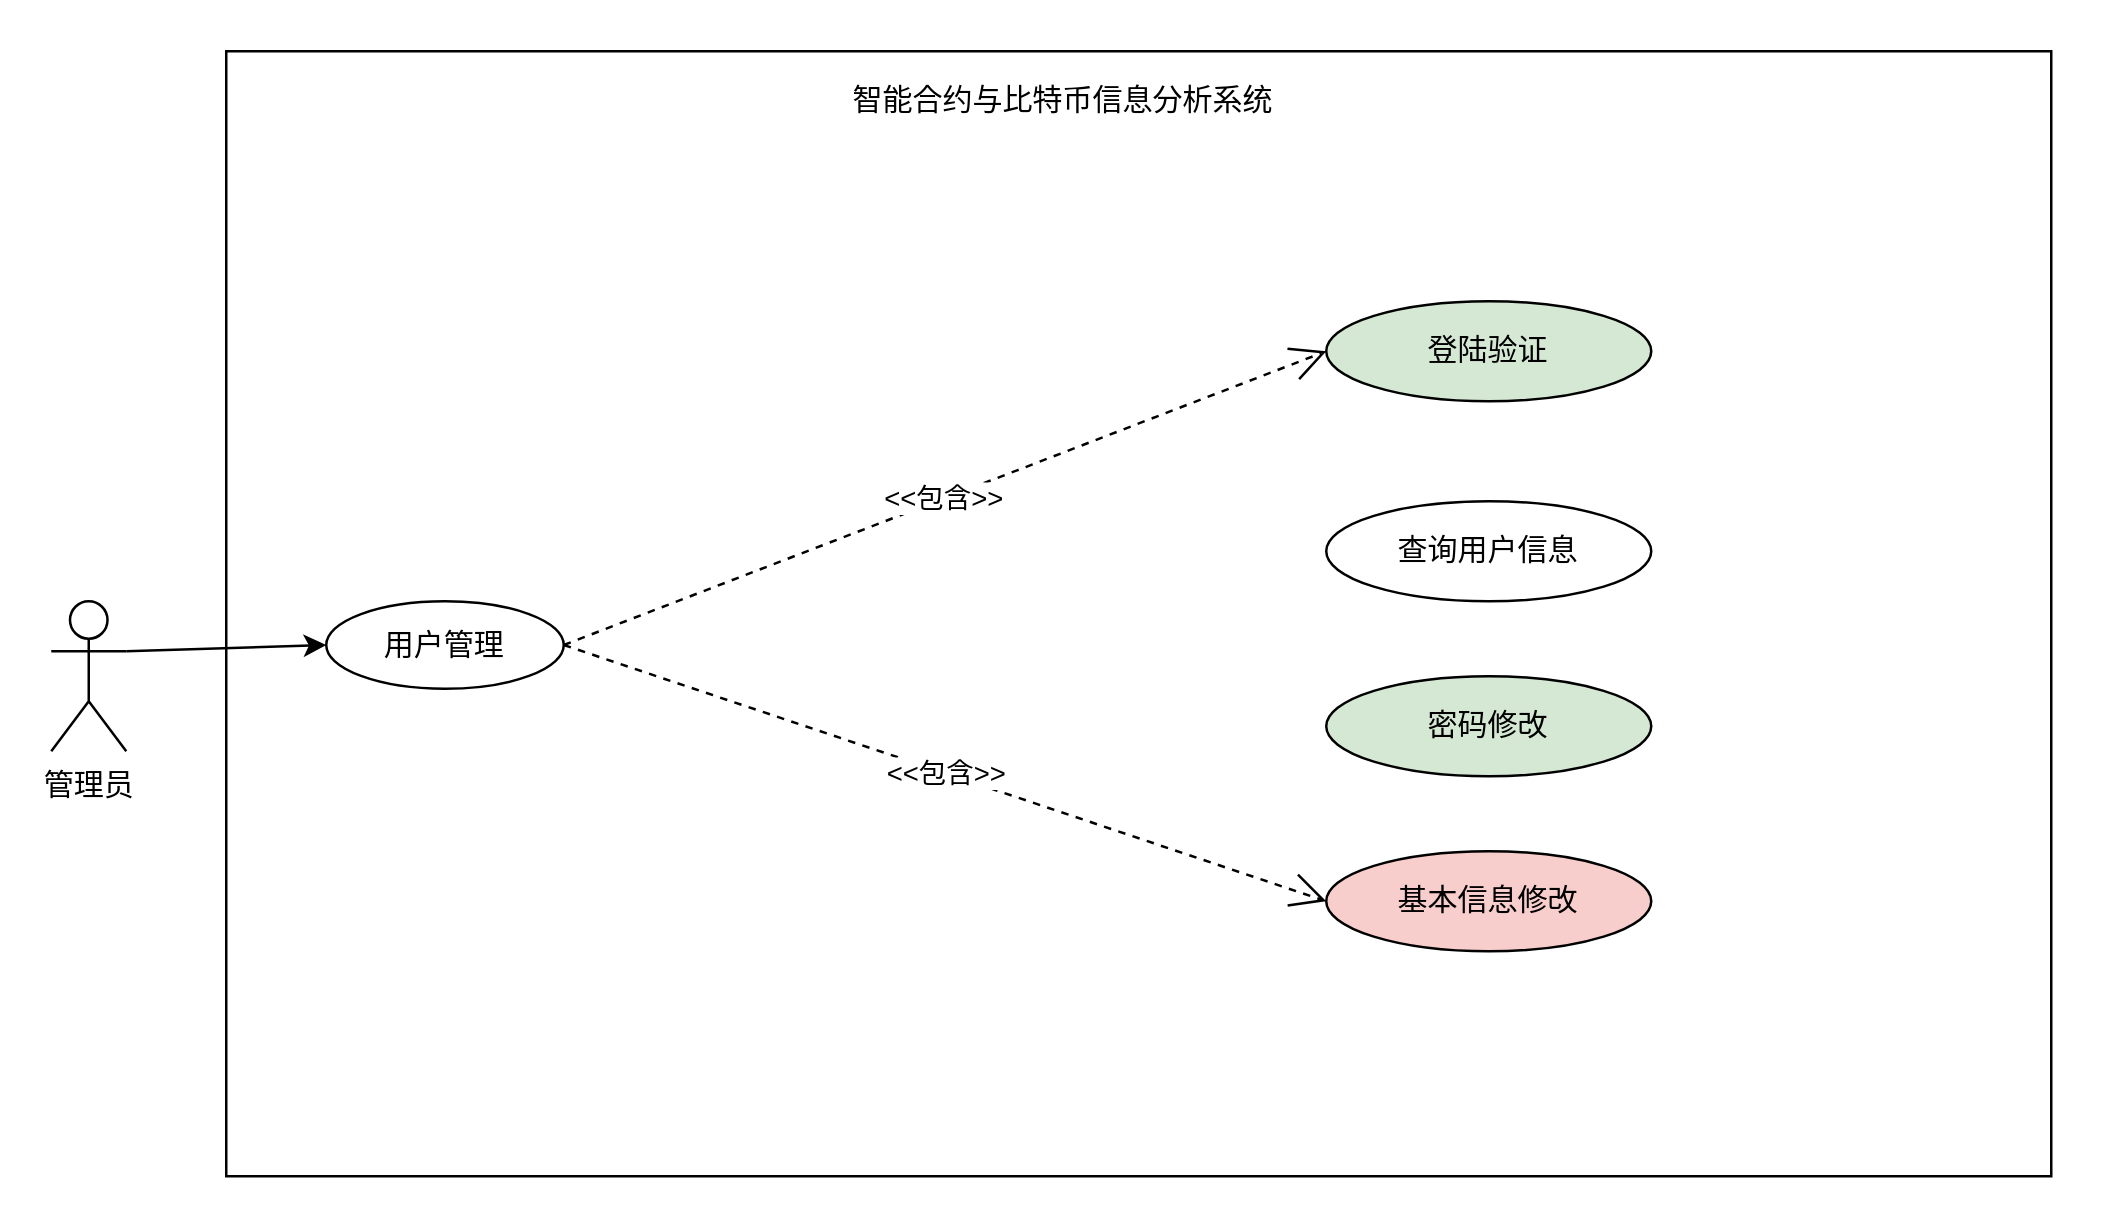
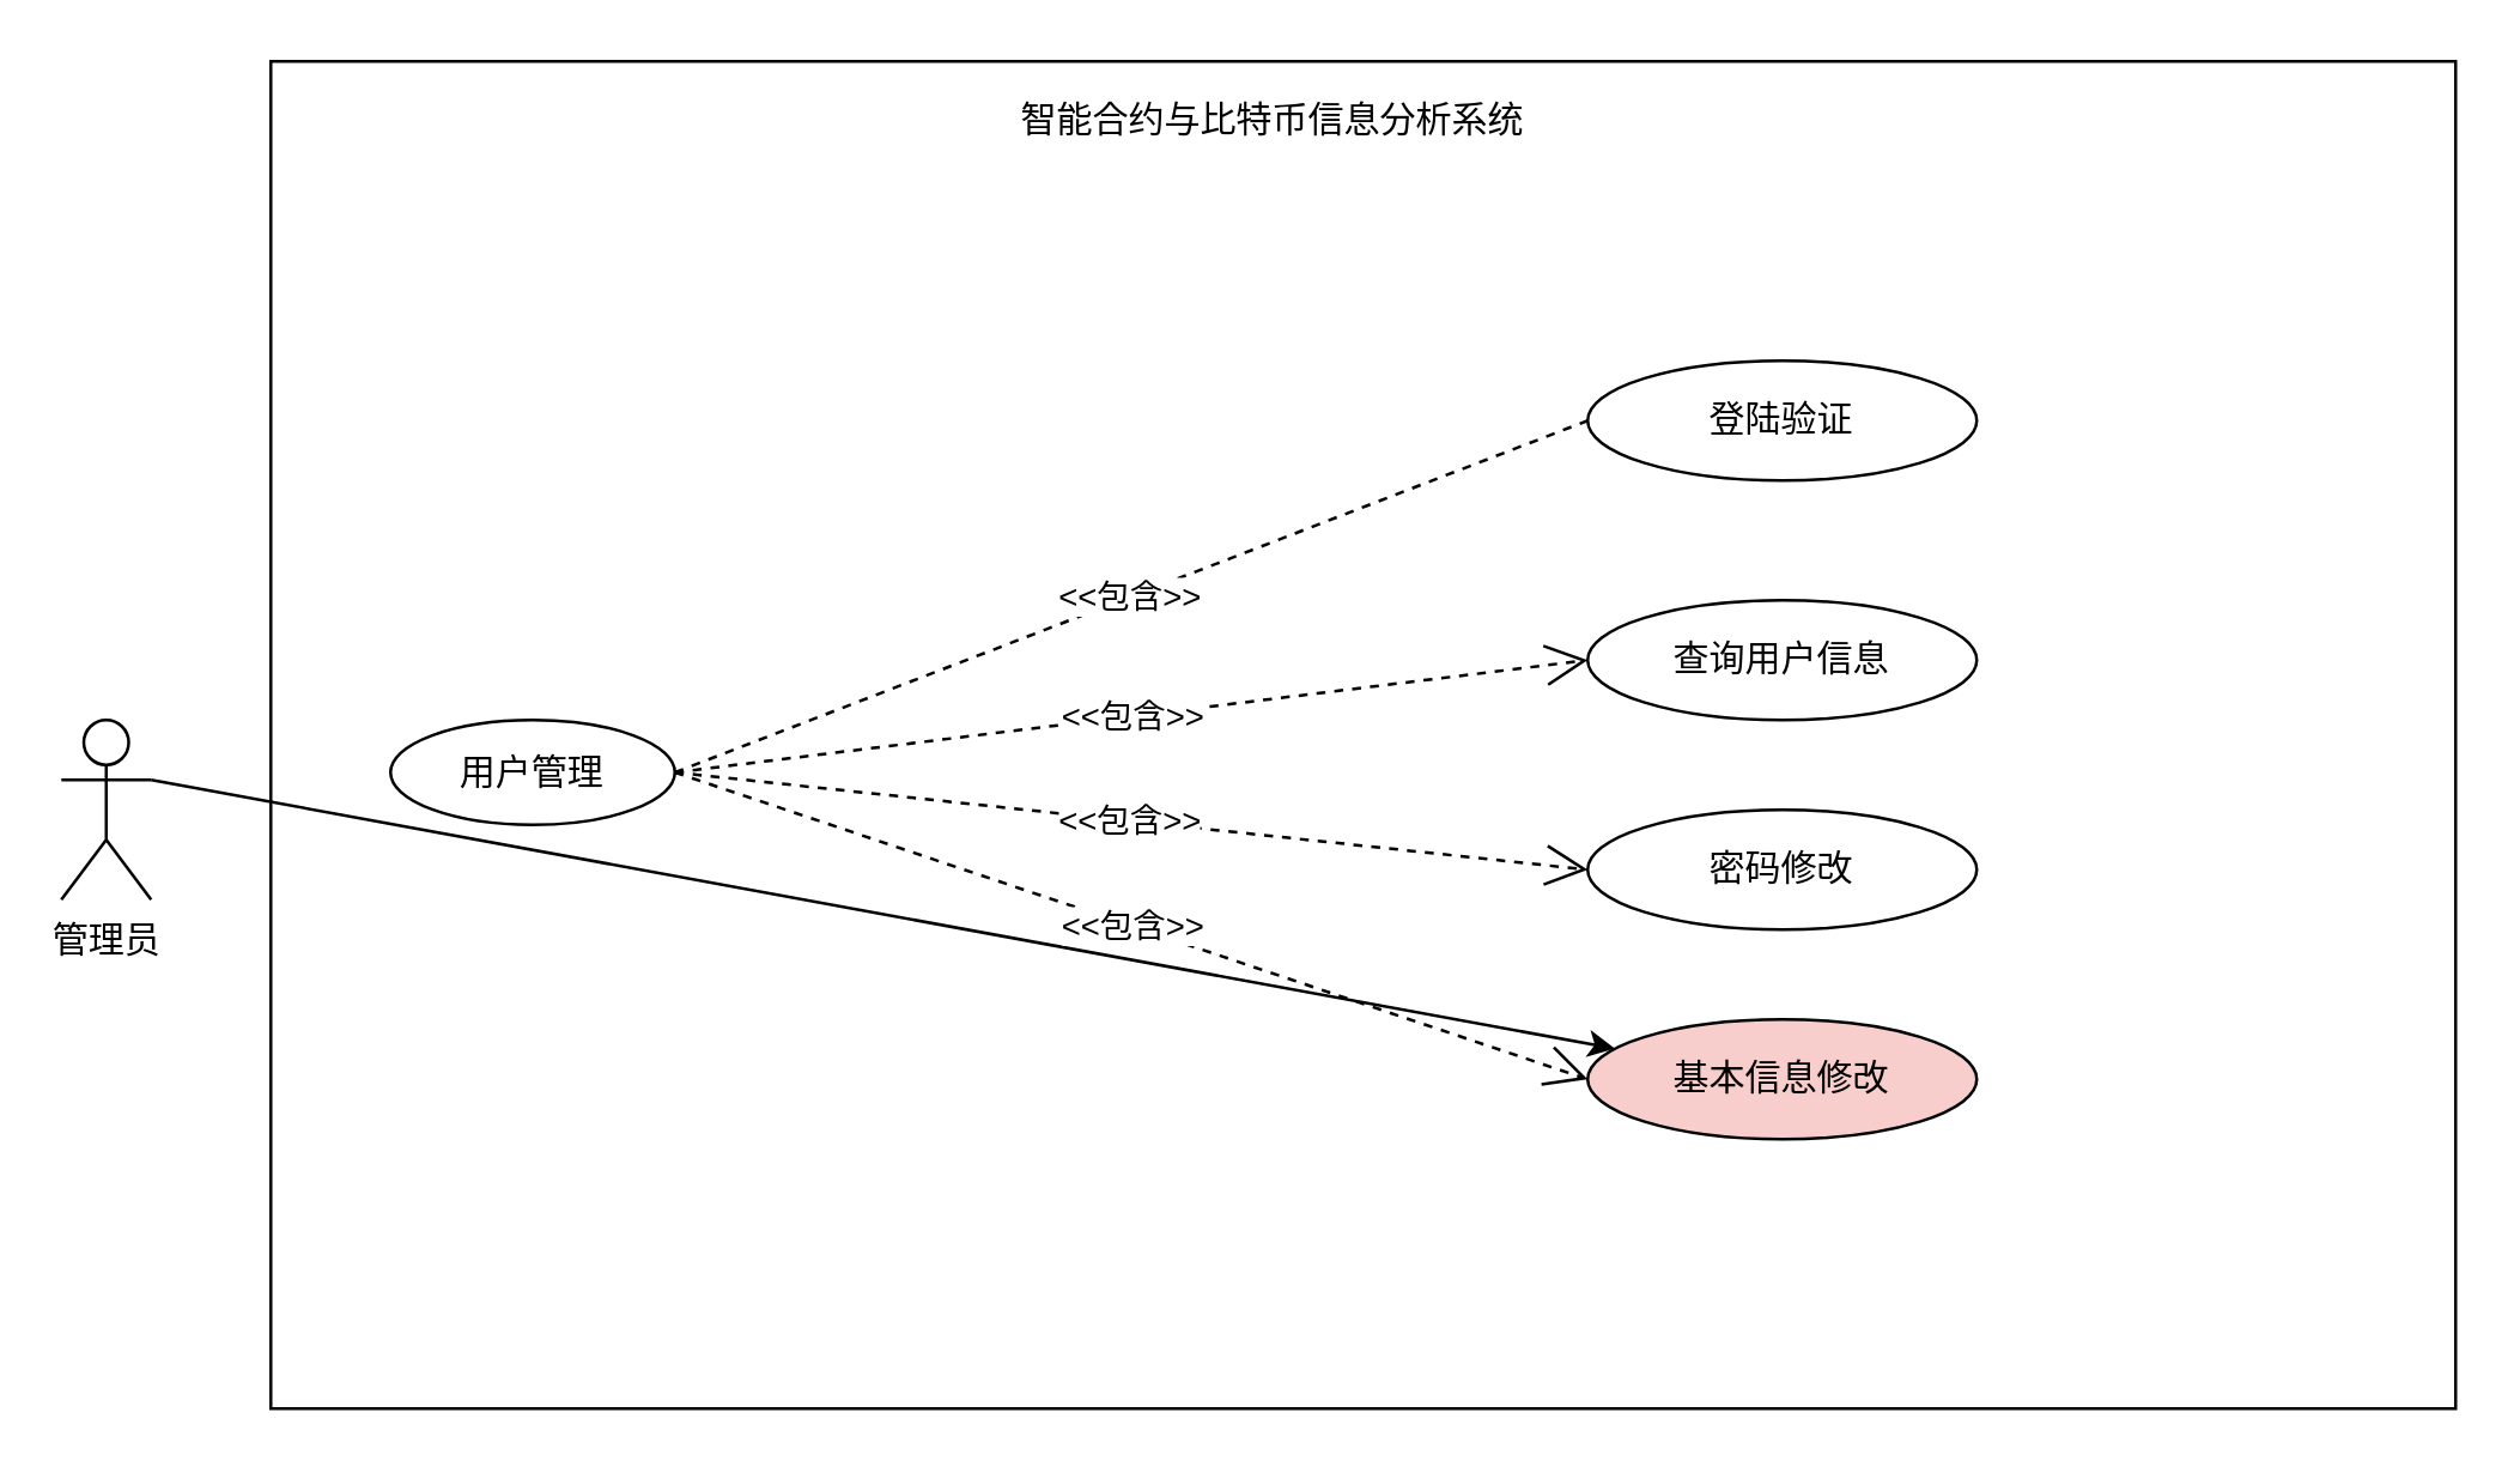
- <mxCell id="6" value="登陆验证" style="ellipse;whiteSpace=wrap;html=1;fillColor=#d5e8d4;" parent="1" vertex="1"><mxGeometry x="530" y="120" width="130" height="40" as="geometry" /></mxCell>
+ <mxCell id="6" value="登陆验证" style="ellipse;whiteSpace=wrap;html=1;" parent="1" vertex="1"><mxGeometry x="530" y="120" width="130" height="40" as="geometry" /></mxCell>
- <mxCell id="9" value="&amp;lt;&amp;lt;包含&amp;gt;&amp;gt;" style="endArrow=open;endSize=12;dashed=1;html=1;entryX=0;entryY=0.5;entryDx=0;entryDy=0;exitX=1;exitY=0.5;exitDx=0;exitDy=0;" parent="1" source="4" target="6" edge="1"><mxGeometry width="160" relative="1" as="geometry"><mxPoint x="300" y="110" as="sourcePoint" /><mxPoint x="479.142" y="265.826" as="targetPoint" /><Array as="points" /></mxGeometry></mxCell>
+ <mxCell id="9" value="&amp;lt;&amp;lt;包含&amp;gt;&amp;gt;" style="endArrow=none;endSize=12;dashed=1;html=1;entryX=0;entryY=0.5;entryDx=0;entryDy=0;exitX=1;exitY=0.5;exitDx=0;exitDy=0;" parent="1" source="4" target="6" edge="1"><mxGeometry width="160" relative="1" as="geometry"><mxPoint x="300" y="110" as="sourcePoint" /><mxPoint x="479.142" y="265.826" as="targetPoint" /><Array as="points" /></mxGeometry></mxCell>
+ <mxCell id="14" value="&amp;lt;&amp;lt;包含&amp;gt;&amp;gt;" style="endArrow=open;endSize=12;dashed=1;html=1;entryX=0;entryY=0.5;entryDx=0;entryDy=0;exitX=1;exitY=0.5;exitDx=0;exitDy=0;" edge="1" parent="1" source="4" target="13"><mxGeometry width="160" relative="1" as="geometry"><mxPoint x="260" y="270" as="sourcePoint" /><mxPoint x="540" y="130" as="targetPoint" /><Array as="points" /></mxGeometry></mxCell>
- <mxCell id="5" value="" style="endArrow=classic;html=1;exitX=1;exitY=0.333;exitDx=0;exitDy=0;exitPerimeter=0;entryX=0;entryY=0.5;entryDx=0;entryDy=0;" parent="1" source="3" target="4" edge="1"><mxGeometry width="50" height="50" relative="1" as="geometry"><mxPoint x="520" y="240" as="sourcePoint" /><mxPoint x="570" y="190" as="targetPoint" /></mxGeometry></mxCell>
+ <mxCell id="5" value="" style="endArrow=classic;html=1;exitX=1;exitY=0.333;exitDx=0;exitDy=0;exitPerimeter=0;" parent="1" source="3" target="8" edge="1"><mxGeometry width="50" height="50" relative="1" as="geometry"><mxPoint x="520" y="240" as="sourcePoint" /><mxPoint x="570" y="190" as="targetPoint" /></mxGeometry></mxCell>
+ <mxCell id="10" value="&amp;lt;&amp;lt;包含&amp;gt;&amp;gt;" style="endArrow=open;endSize=12;dashed=1;html=1;entryX=0;entryY=0.5;entryDx=0;entryDy=0;exitX=1;exitY=0.5;exitDx=0;exitDy=0;" parent="1" source="4" target="7" edge="1"><mxGeometry width="160" relative="1" as="geometry"><mxPoint x="300" y="290" as="sourcePoint" /><mxPoint x="469.142" y="375.826" as="targetPoint" /><Array as="points" /></mxGeometry></mxCell>
- <mxCell id="7" value="密码修改" style="ellipse;whiteSpace=wrap;html=1;fillColor=#d5e8d4;" parent="1" vertex="1"><mxGeometry x="530" y="270" width="130" height="40" as="geometry" /></mxCell>
+ <mxCell id="7" value="密码修改" style="ellipse;whiteSpace=wrap;html=1;" parent="1" vertex="1"><mxGeometry x="530" y="270" width="130" height="40" as="geometry" /></mxCell>
